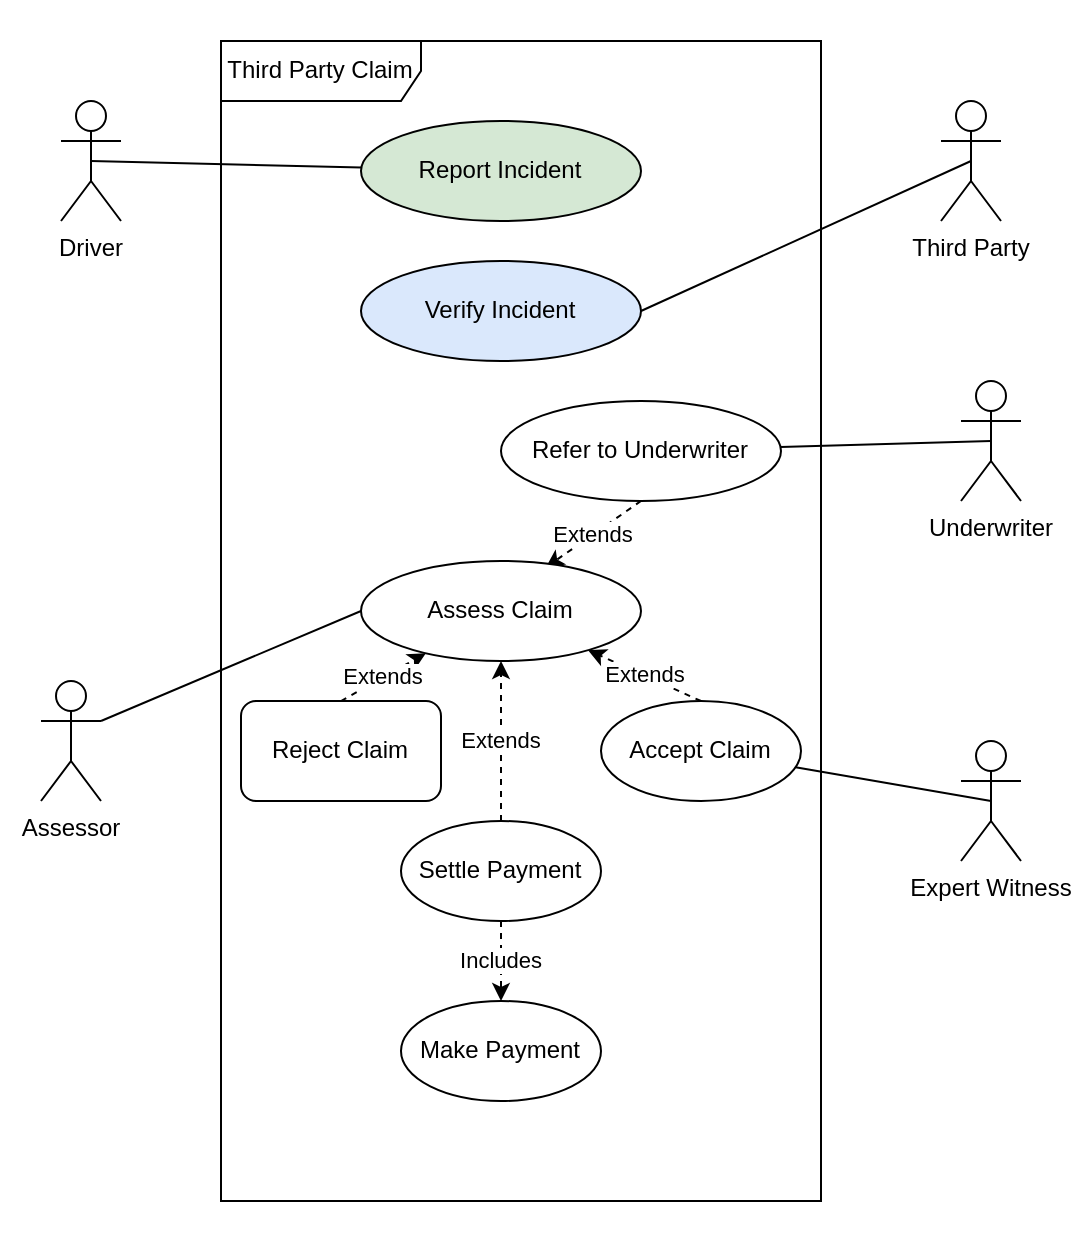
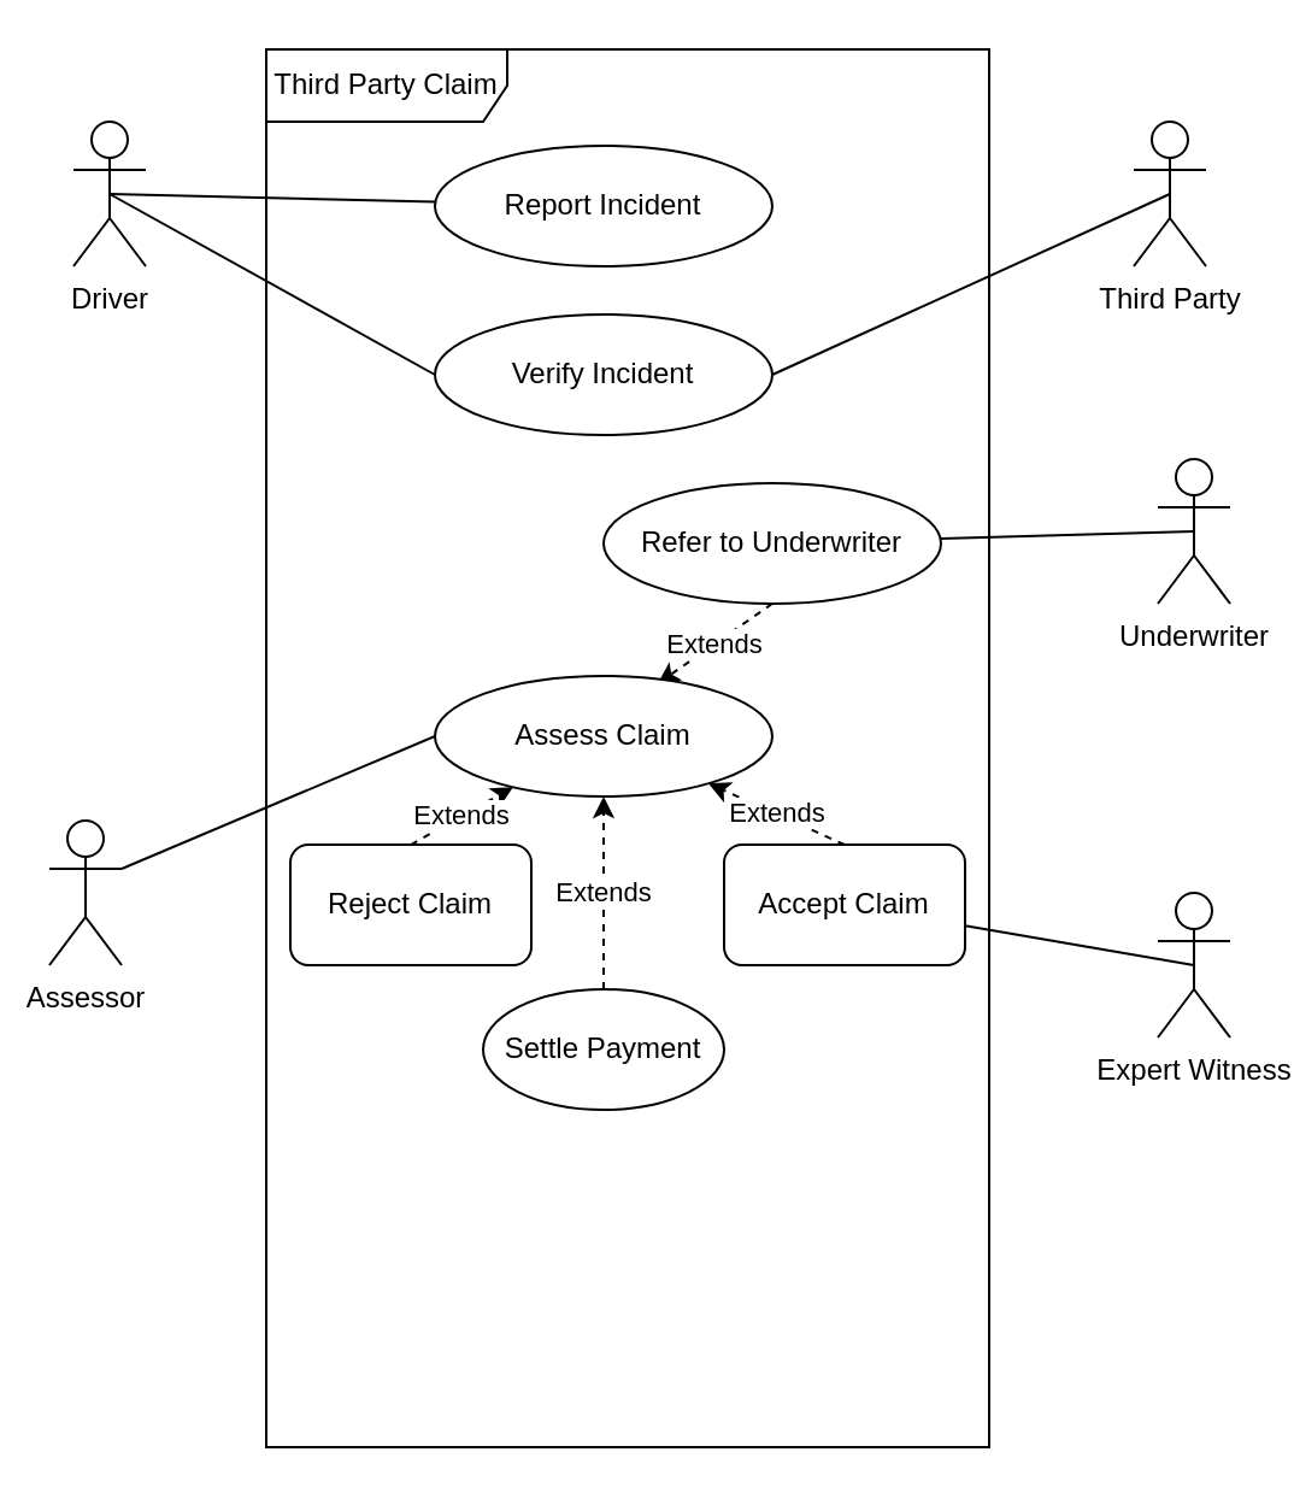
- <mxCell id="3" value="Report Incident" style="ellipse;whiteSpace=wrap;html=1;fillColor=#d5e8d4;" vertex="1" parent="1"><mxGeometry x="180" width="140" height="50" as="geometry" y="60" /></mxCell>
+ <mxCell id="3" value="Report Incident" style="ellipse;whiteSpace=wrap;html=1;" vertex="1" parent="1"><mxGeometry x="180" width="140" height="50" as="geometry" y="60" /></mxCell>
+ <mxCell id="13" style="edgeStyle=none;rounded=0;orthogonalLoop=1;jettySize=auto;html=1;exitX=0.5;exitY=0.5;exitDx=0;exitDy=0;exitPerimeter=0;entryX=0;entryY=0.5;entryDx=0;entryDy=0;endArrow=none;endFill=0;" edge="1" parent="1" source="14" target="17"><mxGeometry relative="1" as="geometry" /></mxCell>
- <mxCell id="17" value="Verify Incident" style="ellipse;whiteSpace=wrap;html=1;fillColor=#dae8fc;" vertex="1" parent="1"><mxGeometry x="180" y="130" width="140" height="50" as="geometry" /></mxCell>
+ <mxCell id="17" value="Verify Incident" style="ellipse;whiteSpace=wrap;html=1;" vertex="1" parent="1"><mxGeometry x="180" y="130" width="140" height="50" as="geometry" /></mxCell>
- <mxCell id="22" value="Accept Claim" style="ellipse;whiteSpace=wrap;html=1;" vertex="1" parent="1"><mxGeometry x="300" y="350" width="100" height="50" as="geometry" /></mxCell>
+ <mxCell id="22" value="Accept Claim" style="whiteSpace=wrap;html=1;rounded=1;" vertex="1" parent="1"><mxGeometry x="300" y="350" width="100" height="50" as="geometry" /></mxCell>
- <mxCell id="24" value="Includes" style="edgeStyle=orthogonalEdgeStyle;rounded=0;orthogonalLoop=1;jettySize=auto;html=1;exitX=0.5;exitY=1;exitDx=0;exitDy=0;entryX=0.5;entryY=0;entryDx=0;entryDy=0;dashed=1;" edge="1" parent="1" source="26" target="23"><mxGeometry relative="1" as="geometry" /></mxCell>
- <mxCell id="23" value="Make Payment" style="ellipse;whiteSpace=wrap;html=1;" vertex="1" parent="1"><mxGeometry x="200" y="500" width="100" height="50" as="geometry" /></mxCell>
